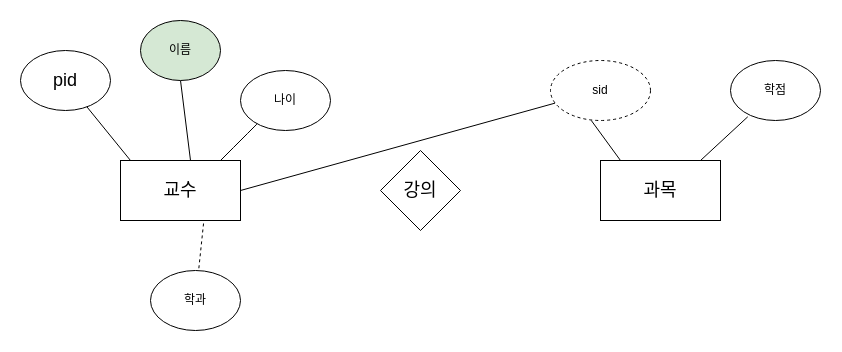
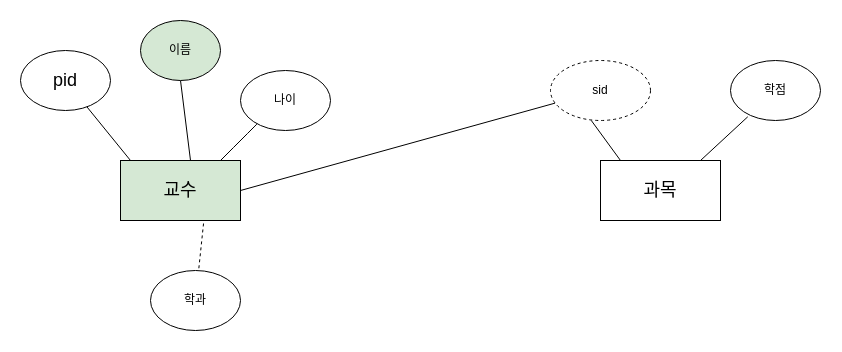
- <mxCell id="2" value="&lt;font style=&quot;font-size: 18px&quot;&gt;교수&lt;/font&gt;" style="rounded=0;whiteSpace=wrap;html=1;" vertex="1" parent="1"><mxGeometry x="120" y="160" width="120" height="60" as="geometry" /></mxCell>
+ <mxCell id="2" value="&lt;font style=&quot;font-size: 18px&quot;&gt;교수&lt;/font&gt;" style="rounded=0;whiteSpace=wrap;html=1;fillColor=#d5e8d4;" vertex="1" parent="1"><mxGeometry x="120" y="160" width="120" height="60" as="geometry" /></mxCell>
- <mxCell id="5" value="&lt;font style=&quot;font-size: 18px&quot;&gt;강의&lt;/font&gt;" style="rhombus;whiteSpace=wrap;html=1;" vertex="1" parent="1"><mxGeometry x="380" y="150" width="80" height="80" as="geometry" /></mxCell>
